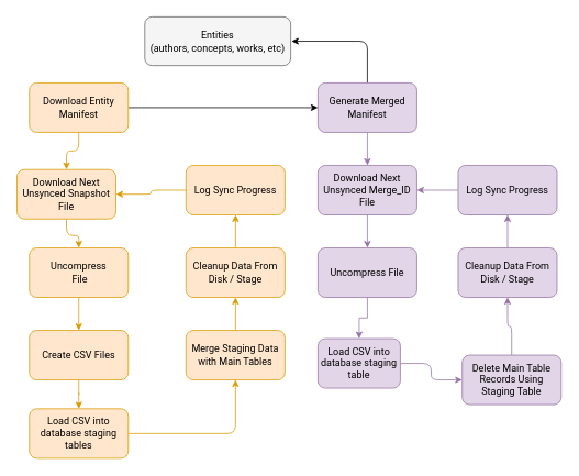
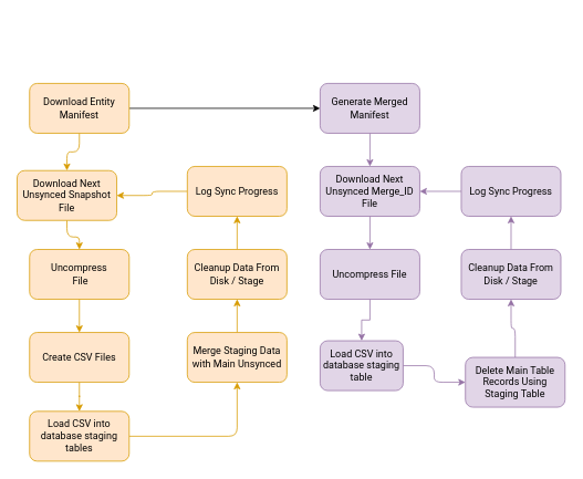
- <mxCell id="2" value="Entities&lt;br&gt;(authors, concepts, works, etc)" style="rounded=1;whiteSpace=wrap;html=1;fontSize=12;glass=0;strokeWidth=1;shadow=0;perimeterSpacing=1;fontFamily=Roboto;labelBackgroundColor=none;fillColor=#f5f5f5;fontColor=#000000;strokeColor=#666666;fontStyle=0;fontSource=https%3A%2F%2Ffonts.googleapis.com%2Fcss%3Ffamily%3DRoboto;" parent="1" vertex="1"><mxGeometry x="175" y="20" width="177" height="59" as="geometry" /></mxCell>
- <mxCell id="21" style="edgeStyle=orthogonalEdgeStyle;rounded=1;orthogonalLoop=1;jettySize=auto;html=1;exitX=0.5;exitY=0;exitDx=0;exitDy=0;entryX=1;entryY=0.5;entryDx=0;entryDy=0;curved=0;fontFamily=Roboto;fontSource=https%3A%2F%2Ffonts.googleapis.com%2Fcss%3Ffamily%3DRoboto;fontColor=#000000;" parent="1" source="22" target="2" edge="1"><mxGeometry relative="1" as="geometry" /></mxCell>
- <mxCell id="15" value="Merge Staging Data with Main Tables" style="whiteSpace=wrap;html=1;rounded=1;glass=0;strokeWidth=1;shadow=0;fillStyle=auto;labelBackgroundColor=none;fillColor=#ffe6cc;strokeColor=#d79b00;fontFamily=Roboto;fontSource=https%3A%2F%2Ffonts.googleapis.com%2Fcss%3Ffamily%3DRoboto;fontColor=#000000;" parent="1" vertex="1"><mxGeometry x="225" y="400" width="120" height="60" as="geometry" /></mxCell>
+ <mxCell id="15" value="Merge Staging Data with Main Unsynced" style="whiteSpace=wrap;html=1;rounded=1;glass=0;strokeWidth=1;shadow=0;fillStyle=auto;labelBackgroundColor=none;fillColor=#ffe6cc;strokeColor=#d79b00;fontFamily=Roboto;fontSource=https%3A%2F%2Ffonts.googleapis.com%2Fcss%3Ffamily%3DRoboto;fontColor=#000000;" parent="1" vertex="1"><mxGeometry x="225" y="400" width="120" height="60" as="geometry" /></mxCell>
